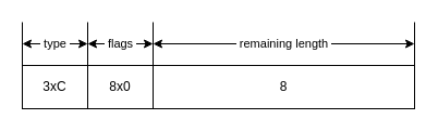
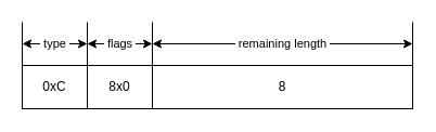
- <mxCell id="2" value="3xC" style="rounded=0;whiteSpace=wrap;html=1;fillColor=light-dark(#FFFFFF,#FFFFFF);" parent="1" vertex="1"><mxGeometry x="20" y="60" width="60" height="40" as="geometry" /></mxCell>
+ <mxCell id="2" value="0xC" style="rounded=0;whiteSpace=wrap;html=1;fillColor=light-dark(#FFFFFF,#FFFFFF);" parent="1" vertex="1"><mxGeometry x="20" y="60" width="60" height="40" as="geometry" /></mxCell>
